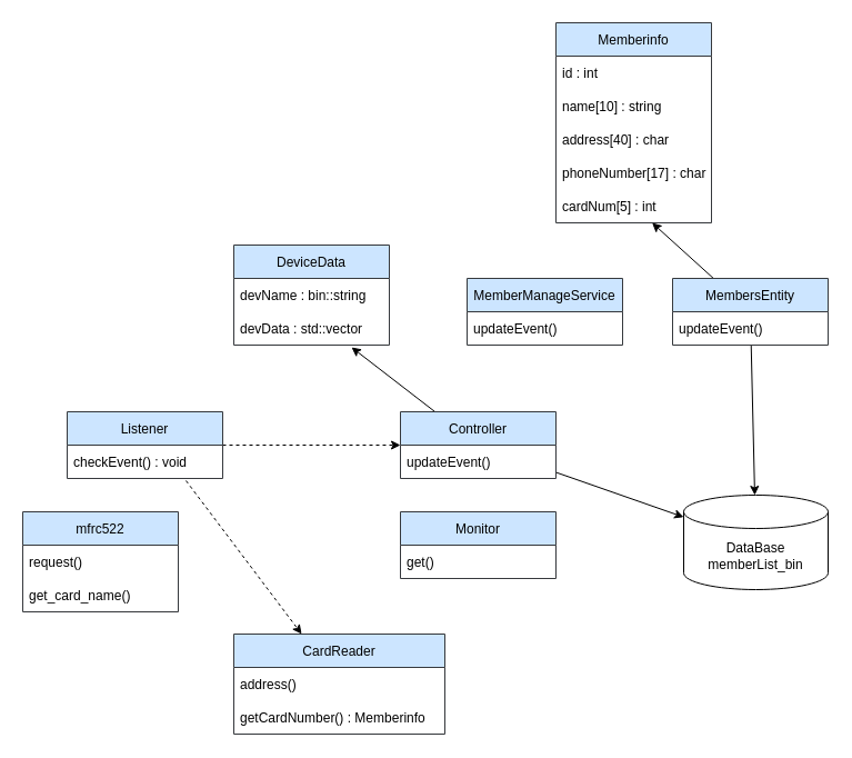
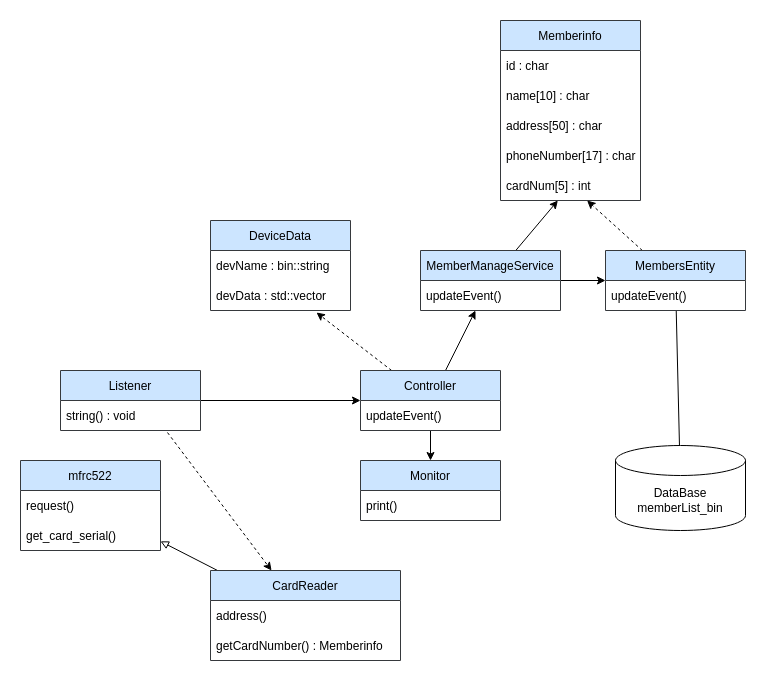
- <mxCell id="25" value="id : int" style="text;align=left;verticalAlign=middle;spacingLeft=4;spacingRight=4;overflow=hidden;points=[[0,0.5],[1,0.5]];portConstraint=eastwest;rotatable=0;" vertex="1" parent="24"><mxGeometry y="30" width="140" height="30" as="geometry" /></mxCell>
+ <mxCell id="25" value="id : char" style="text;align=left;verticalAlign=middle;spacingLeft=4;spacingRight=4;overflow=hidden;points=[[0,0.5],[1,0.5]];portConstraint=eastwest;rotatable=0;" vertex="1" parent="24"><mxGeometry y="30" width="140" height="30" as="geometry" /></mxCell>
- <mxCell id="26" value="name[10] : string" style="text;align=left;verticalAlign=middle;spacingLeft=4;spacingRight=4;overflow=hidden;points=[[0,0.5],[1,0.5]];portConstraint=eastwest;rotatable=0;" vertex="1" parent="24"><mxGeometry y="60" width="140" height="30" as="geometry" /></mxCell>
+ <mxCell id="26" value="name[10] : char" style="text;align=left;verticalAlign=middle;spacingLeft=4;spacingRight=4;overflow=hidden;points=[[0,0.5],[1,0.5]];portConstraint=eastwest;rotatable=0;" vertex="1" parent="24"><mxGeometry y="60" width="140" height="30" as="geometry" /></mxCell>
- <mxCell id="27" value="address[40] : char" style="text;align=left;verticalAlign=middle;spacingLeft=4;spacingRight=4;overflow=hidden;points=[[0,0.5],[1,0.5]];portConstraint=eastwest;rotatable=0;" vertex="1" parent="24"><mxGeometry y="90" width="140" height="30" as="geometry" /></mxCell>
+ <mxCell id="27" value="address[50] : char" style="text;align=left;verticalAlign=middle;spacingLeft=4;spacingRight=4;overflow=hidden;points=[[0,0.5],[1,0.5]];portConstraint=eastwest;rotatable=0;" vertex="1" parent="24"><mxGeometry y="90" width="140" height="30" as="geometry" /></mxCell>
- <mxCell id="34" style="edgeStyle=none;html=1;" edge="1" parent="1" source="36" target="29"><mxGeometry relative="1" as="geometry" /></mxCell>
+ <mxCell id="34" style="edgeStyle=none;html=1;dashed=1;" edge="1" parent="1" source="36" target="29"><mxGeometry relative="1" as="geometry" /></mxCell>
+ <mxCell id="30" style="edgeStyle=none;html=1;" edge="1" parent="1" source="32" target="29"><mxGeometry relative="1" as="geometry" /></mxCell>
+ <mxCell id="31" style="edgeStyle=none;html=1;" edge="1" parent="1" source="32" target="36"><mxGeometry relative="1" as="geometry" /></mxCell>
- <mxCell id="12" style="edgeStyle=none;html=1;entryX=0.757;entryY=1.067;entryDx=0;entryDy=0;entryPerimeter=0;" parent="1" source="14" target="18" edge="1"><mxGeometry relative="1" as="geometry" /></mxCell>
+ <mxCell id="12" style="edgeStyle=none;html=1;entryX=0.757;entryY=1.067;entryDx=0;entryDy=0;entryPerimeter=0;dashed=1;" parent="1" source="14" target="18" edge="1"><mxGeometry relative="1" as="geometry" /></mxCell>
- <mxCell id="2" style="edgeStyle=none;html=1;entryX=0;entryY=0.5;entryDx=0;entryDy=0;dashed=1;" parent="1" source="4" target="14" edge="1"><mxGeometry relative="1" as="geometry" /></mxCell>
+ <mxCell id="2" style="edgeStyle=none;html=1;entryX=0;entryY=0.5;entryDx=0;entryDy=0;" parent="1" source="4" target="14" edge="1"><mxGeometry relative="1" as="geometry" /></mxCell>
- <mxCell id="5" value="checkEvent() : void" style="text;align=left;verticalAlign=middle;spacingLeft=4;spacingRight=4;overflow=hidden;points=[[0,0.5],[1,0.5]];portConstraint=eastwest;rotatable=0;" parent="4" vertex="1"><mxGeometry y="30" width="140" height="30" as="geometry" /></mxCell>
+ <mxCell id="5" value="string() : void" style="text;align=left;verticalAlign=middle;spacingLeft=4;spacingRight=4;overflow=hidden;points=[[0,0.5],[1,0.5]];portConstraint=eastwest;rotatable=0;" parent="4" vertex="1"><mxGeometry y="30" width="140" height="30" as="geometry" /></mxCell>
- <mxCell id="35" style="edgeStyle=none;html=1;" edge="1" parent="1" source="36" target="23"><mxGeometry relative="1" as="geometry" /></mxCell>
+ <mxCell id="35" style="edgeStyle=none;html=1;endArrow=none;" edge="1" parent="1" source="36" target="23"><mxGeometry relative="1" as="geometry" /></mxCell>
+ <mxCell id="11" style="edgeStyle=none;html=1;entryX=0.5;entryY=0;entryDx=0;entryDy=0;" parent="1" source="14" target="9" edge="1"><mxGeometry relative="1" as="geometry" /></mxCell>
- <mxCell id="13" style="edgeStyle=none;html=1;" edge="1" parent="1" source="14" target="23"><mxGeometry relative="1" as="geometry" /></mxCell>
+ <mxCell id="13" style="edgeStyle=none;html=1;" edge="1" parent="1" source="14" target="32"><mxGeometry relative="1" as="geometry" /></mxCell>
- <mxCell id="10" value="get()" style="text;align=left;verticalAlign=middle;spacingLeft=4;spacingRight=4;overflow=hidden;points=[[0,0.5],[1,0.5]];portConstraint=eastwest;rotatable=0;" parent="9" vertex="1"><mxGeometry y="30" width="140" height="30" as="geometry" /></mxCell>
+ <mxCell id="10" value="print()" style="text;align=left;verticalAlign=middle;spacingLeft=4;spacingRight=4;overflow=hidden;points=[[0,0.5],[1,0.5]];portConstraint=eastwest;rotatable=0;" parent="9" vertex="1"><mxGeometry y="30" width="140" height="30" as="geometry" /></mxCell>
- <mxCell id="8" value="get_card_name()" style="text;align=left;verticalAlign=middle;spacingLeft=4;spacingRight=4;overflow=hidden;points=[[0,0.5],[1,0.5]];portConstraint=eastwest;rotatable=0;" parent="6" vertex="1"><mxGeometry y="60" width="140" height="30" as="geometry" /></mxCell>
+ <mxCell id="8" value="get_card_serial()" style="text;align=left;verticalAlign=middle;spacingLeft=4;spacingRight=4;overflow=hidden;points=[[0,0.5],[1,0.5]];portConstraint=eastwest;rotatable=0;" parent="6" vertex="1"><mxGeometry y="60" width="140" height="30" as="geometry" /></mxCell>
+ <mxCell id="19" style="edgeStyle=none;html=1;endArrow=block;endFill=0;" parent="1" source="20" target="6" edge="1"><mxGeometry relative="1" as="geometry" /></mxCell>
